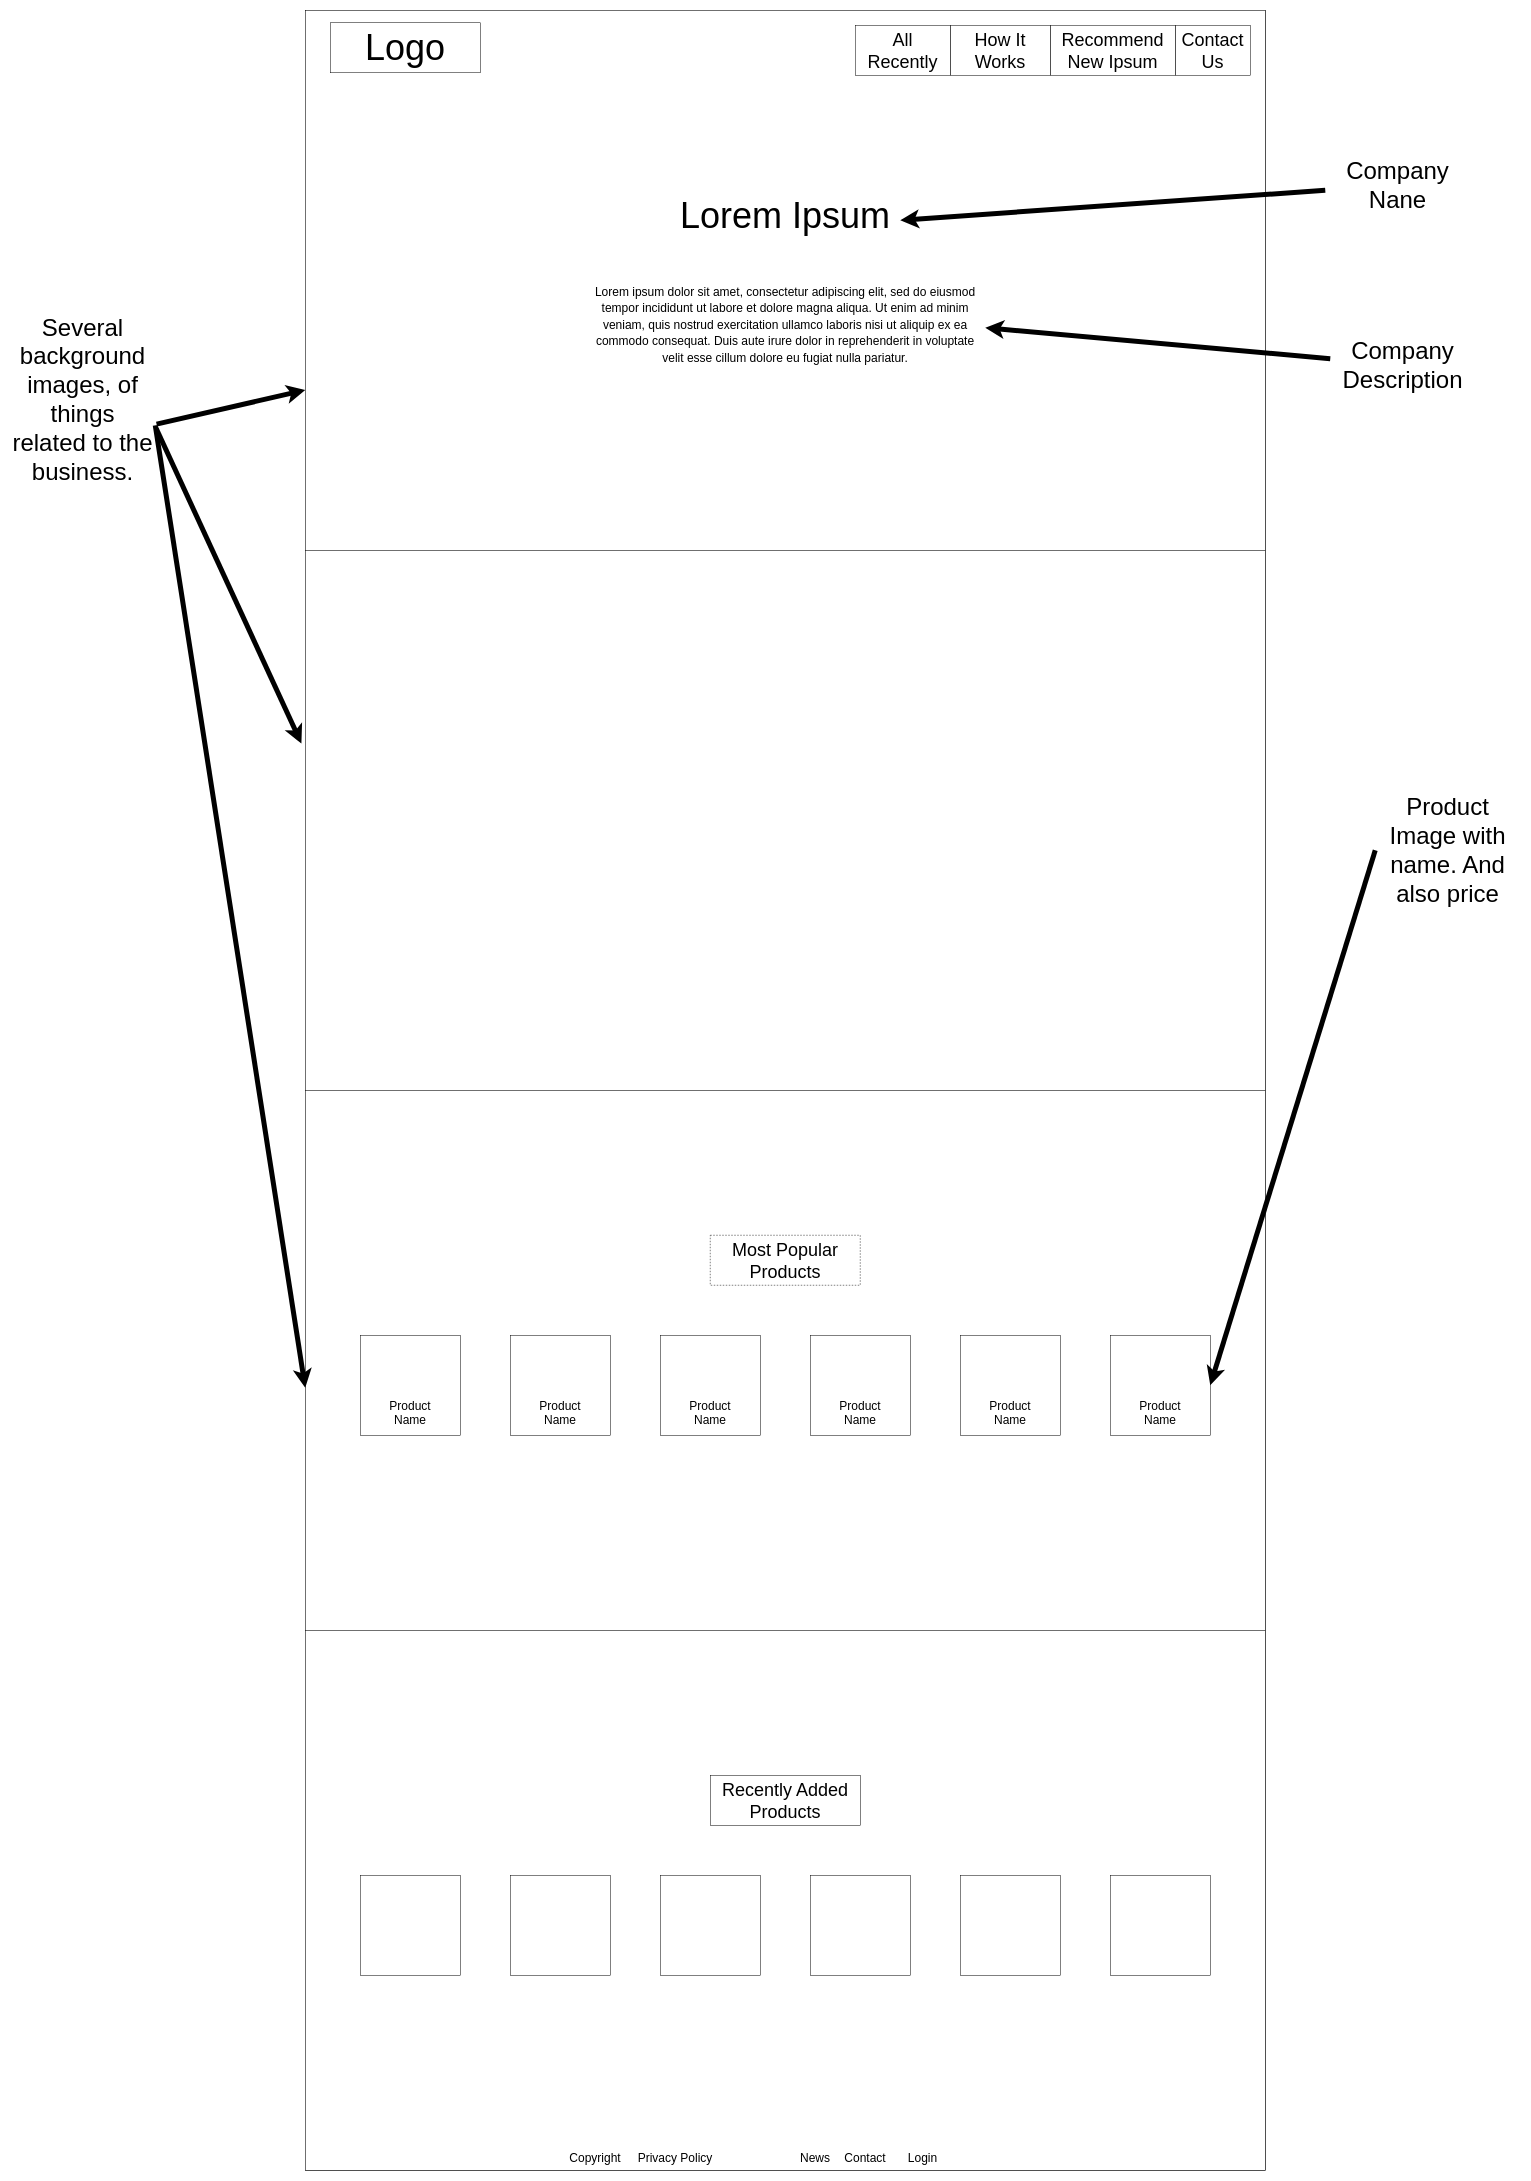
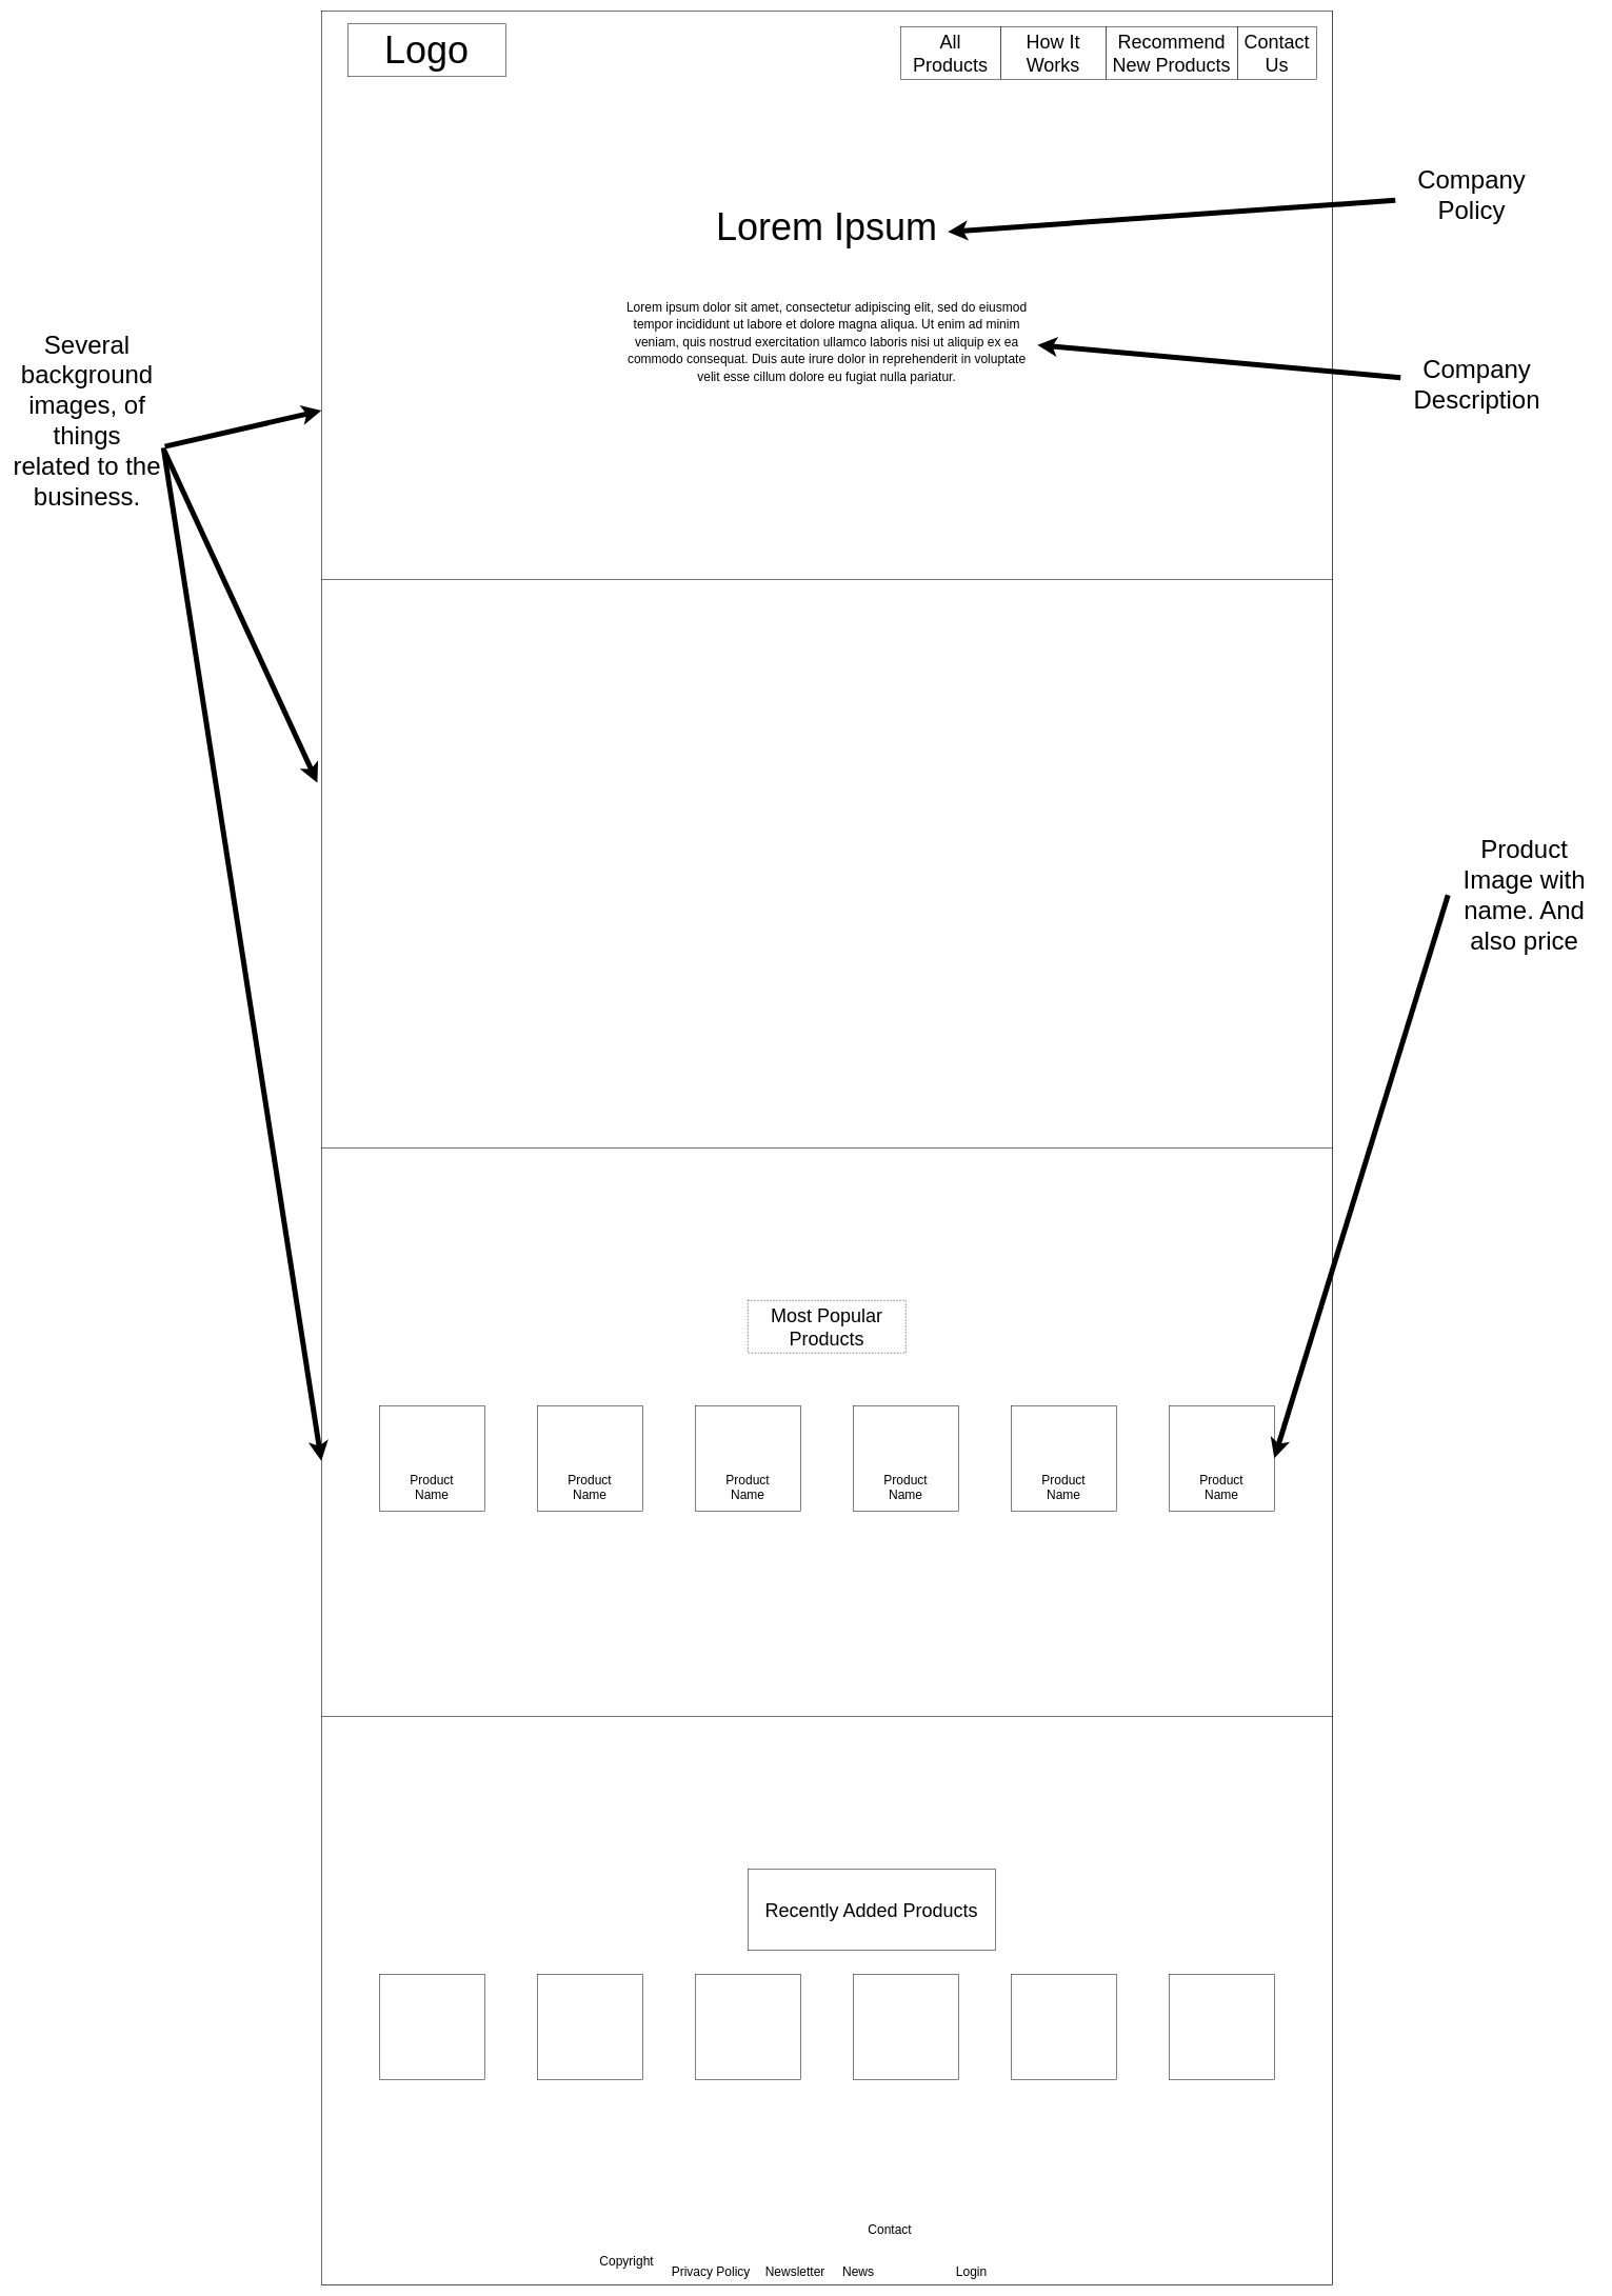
- <mxCell id="13" value="&lt;span style=&quot;font-size: 36px&quot;&gt;All Recently&lt;/span&gt;" style="whiteSpace=wrap;html=1;" parent="1" vertex="1"><mxGeometry x="1710" y="50" width="190" height="100" as="geometry" /></mxCell>
+ <mxCell id="13" value="&lt;span style=&quot;font-size: 36px&quot;&gt;All Products&lt;/span&gt;" style="whiteSpace=wrap;html=1;" parent="1" vertex="1"><mxGeometry x="1710" y="50" width="190" height="100" as="geometry" /></mxCell>
- <mxCell id="11" value="&lt;font style=&quot;font-size: 36px&quot;&gt;Recommend New Ipsum&lt;/font&gt;" style="whiteSpace=wrap;html=1;" parent="1" vertex="1"><mxGeometry x="2100" y="50" width="250" height="100" as="geometry" /></mxCell>
+ <mxCell id="11" value="&lt;font style=&quot;font-size: 36px&quot;&gt;Recommend New Products&lt;/font&gt;" style="whiteSpace=wrap;html=1;" parent="1" vertex="1"><mxGeometry x="2100" y="50" width="250" height="100" as="geometry" /></mxCell>
- <mxCell id="32" value="&lt;span style=&quot;font-size: 48px&quot;&gt;Company Nane&lt;/span&gt;" style="text;html=1;strokeColor=none;fillColor=none;align=center;verticalAlign=middle;whiteSpace=wrap;rounded=0;" parent="1" vertex="1"><mxGeometry x="2650" y="200" width="290" height="340" as="geometry" /></mxCell>
+ <mxCell id="32" value="&lt;span style=&quot;font-size: 48px&quot;&gt;Company Policy&lt;/span&gt;" style="text;html=1;strokeColor=none;fillColor=none;align=center;verticalAlign=middle;whiteSpace=wrap;rounded=0;" parent="1" vertex="1"><mxGeometry x="2650" y="200" width="290" height="340" as="geometry" /></mxCell>
- <mxCell id="21" value="&lt;font style=&quot;font-size: 36px&quot;&gt;Recently Added Products&lt;/font&gt;" style="rounded=0;whiteSpace=wrap;html=1;" parent="1" vertex="1"><mxGeometry x="1420" y="3550" width="300" height="100" as="geometry" /></mxCell>
+ <mxCell id="21" value="&lt;font style=&quot;font-size: 36px&quot;&gt;Recently Added Products&lt;/font&gt;" style="rounded=0;whiteSpace=wrap;html=1;" parent="1" vertex="1"><mxGeometry x="1420" y="3550" width="470" height="155" as="geometry" /></mxCell>
- <mxCell id="44" value="&lt;font style=&quot;font-size: 24px&quot;&gt;Copyright&lt;/font&gt;" style="text;html=1;strokeColor=none;fillColor=none;align=center;verticalAlign=middle;whiteSpace=wrap;rounded=0;" vertex="1" parent="1"><mxGeometry x="1140" y="4290" width="100" height="50" as="geometry" /></mxCell>
+ <mxCell id="44" value="&lt;font style=&quot;font-size: 24px&quot;&gt;Copyright&lt;/font&gt;" style="text;html=1;strokeColor=none;fillColor=none;align=center;verticalAlign=middle;whiteSpace=wrap;rounded=0;" vertex="1" parent="1"><mxGeometry x="1140" y="4270" width="100" height="50" as="geometry" /></mxCell>
+ <mxCell id="47" value="&lt;font style=&quot;font-size: 24px&quot;&gt;Newsletter&lt;br&gt;&lt;/font&gt;" style="text;html=1;strokeColor=none;fillColor=none;align=center;verticalAlign=middle;whiteSpace=wrap;rounded=0;" vertex="1" parent="1"><mxGeometry x="1460" y="4290" width="100" height="50" as="geometry" /></mxCell>
- <mxCell id="46" value="&lt;font style=&quot;font-size: 24px&quot;&gt;Contact&lt;br&gt;&lt;/font&gt;" style="text;html=1;strokeColor=none;fillColor=none;align=center;verticalAlign=middle;whiteSpace=wrap;rounded=0;" vertex="1" parent="1"><mxGeometry x="1680" y="4290" width="100" height="50" as="geometry" /></mxCell>
+ <mxCell id="46" value="&lt;font style=&quot;font-size: 24px&quot;&gt;Contact&lt;br&gt;&lt;/font&gt;" style="text;html=1;strokeColor=none;fillColor=none;align=center;verticalAlign=middle;whiteSpace=wrap;rounded=0;" vertex="1" parent="1"><mxGeometry x="1640" y="4210" width="100" height="50" as="geometry" /></mxCell>
